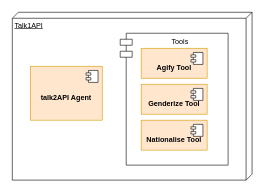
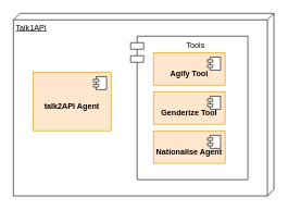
- <mxCell id="10" value="&lt;br&gt;&lt;b&gt;Nationalise Tool&lt;/b&gt;" style="html=1;dropTarget=0;whiteSpace=wrap;fillColor=#ffe6cc;strokeColor=#d79b00;" vertex="1" parent="1"><mxGeometry x="235" y="200" width="110" height="50" as="geometry" /></mxCell>
+ <mxCell id="10" value="&lt;br&gt;&lt;b&gt;Nationalise Agent&lt;/b&gt;" style="html=1;dropTarget=0;whiteSpace=wrap;fillColor=#ffe6cc;strokeColor=#d79b00;" vertex="1" parent="1"><mxGeometry x="235" y="200" width="110" height="50" as="geometry" /></mxCell>
